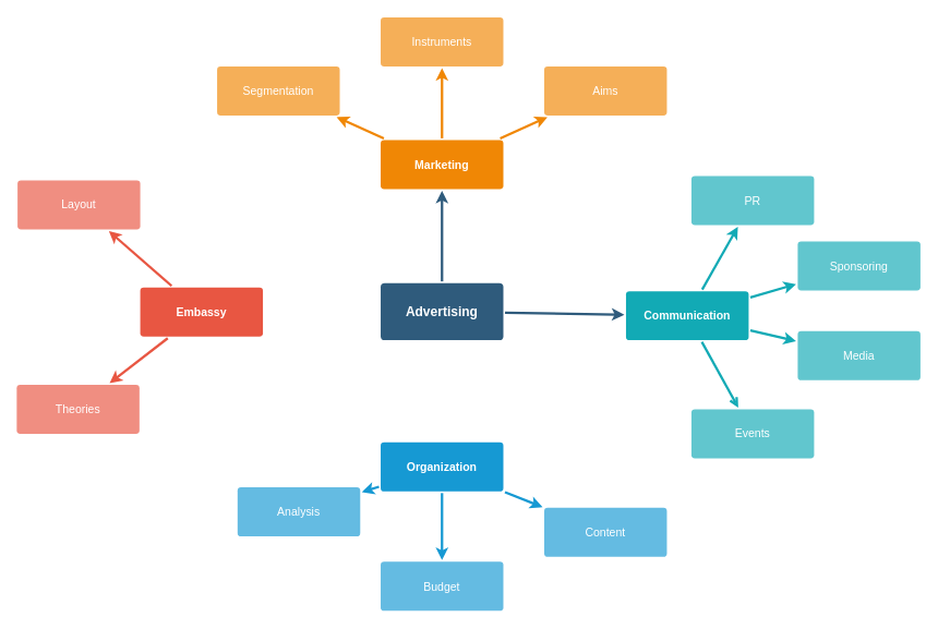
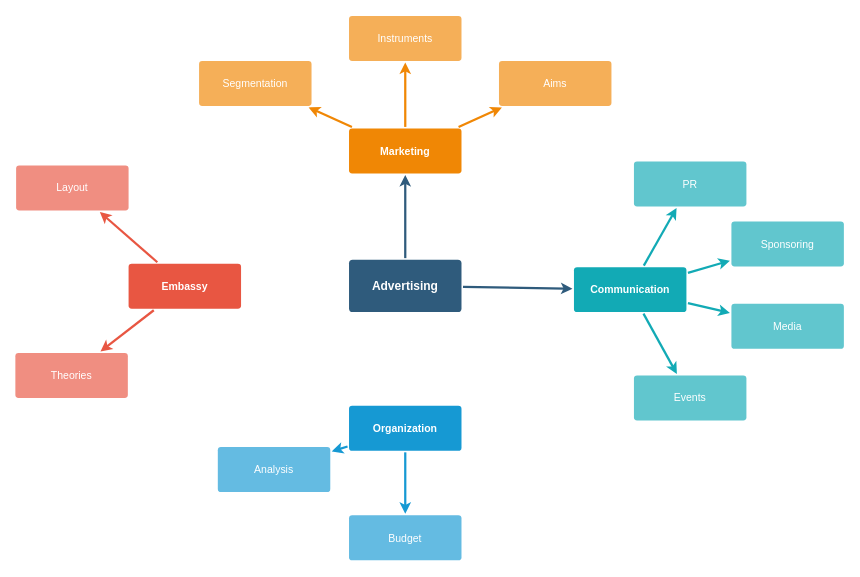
- <mxCell id="26" value="" style="edgeStyle=none;rounded=1;jumpStyle=none;html=1;shadow=0;labelBackgroundColor=none;startArrow=none;startFill=0;jettySize=auto;orthogonalLoop=1;strokeColor=#12AAB5;strokeWidth=3;fontFamily=Helvetica;fontSize=14;fontColor=#FFFFFF;spacing=5;fontStyle=1;fillColor=#b0e3e6;endArrow=open;" parent="1" source="24" target="25" edge="1"><mxGeometry relative="1" as="geometry" /></mxCell>
+ <mxCell id="26" value="" style="edgeStyle=none;rounded=1;jumpStyle=none;html=1;shadow=0;labelBackgroundColor=none;startArrow=none;startFill=0;jettySize=auto;orthogonalLoop=1;strokeColor=#12AAB5;strokeWidth=3;fontFamily=Helvetica;fontSize=14;fontColor=#FFFFFF;spacing=5;fontStyle=1;fillColor=#b0e3e6;" parent="1" source="24" target="25" edge="1"><mxGeometry relative="1" as="geometry" /></mxCell>
- <mxCell id="12" value="" style="edgeStyle=none;rounded=0;jumpStyle=none;html=1;shadow=0;labelBackgroundColor=none;startArrow=none;startFill=0;endArrow=classic;endFill=1;jettySize=auto;orthogonalLoop=1;strokeColor=#1699D3;strokeWidth=3;fontFamily=Helvetica;fontSize=14;fontColor=#FFFFFF;spacing=5;" parent="1" source="13" target="14" edge="1"><mxGeometry relative="1" as="geometry" /></mxCell>
- <mxCell id="14" value="Content" style="rounded=1;whiteSpace=wrap;html=1;shadow=0;labelBackgroundColor=none;strokeColor=none;strokeWidth=3;fillColor=#64bbe2;fontFamily=Helvetica;fontSize=14;fontColor=#FFFFFF;align=center;spacing=5;arcSize=7;perimeterSpacing=2;" parent="1" vertex="1"><mxGeometry x="665" y="620.5" width="150" height="60" as="geometry" /></mxCell>
